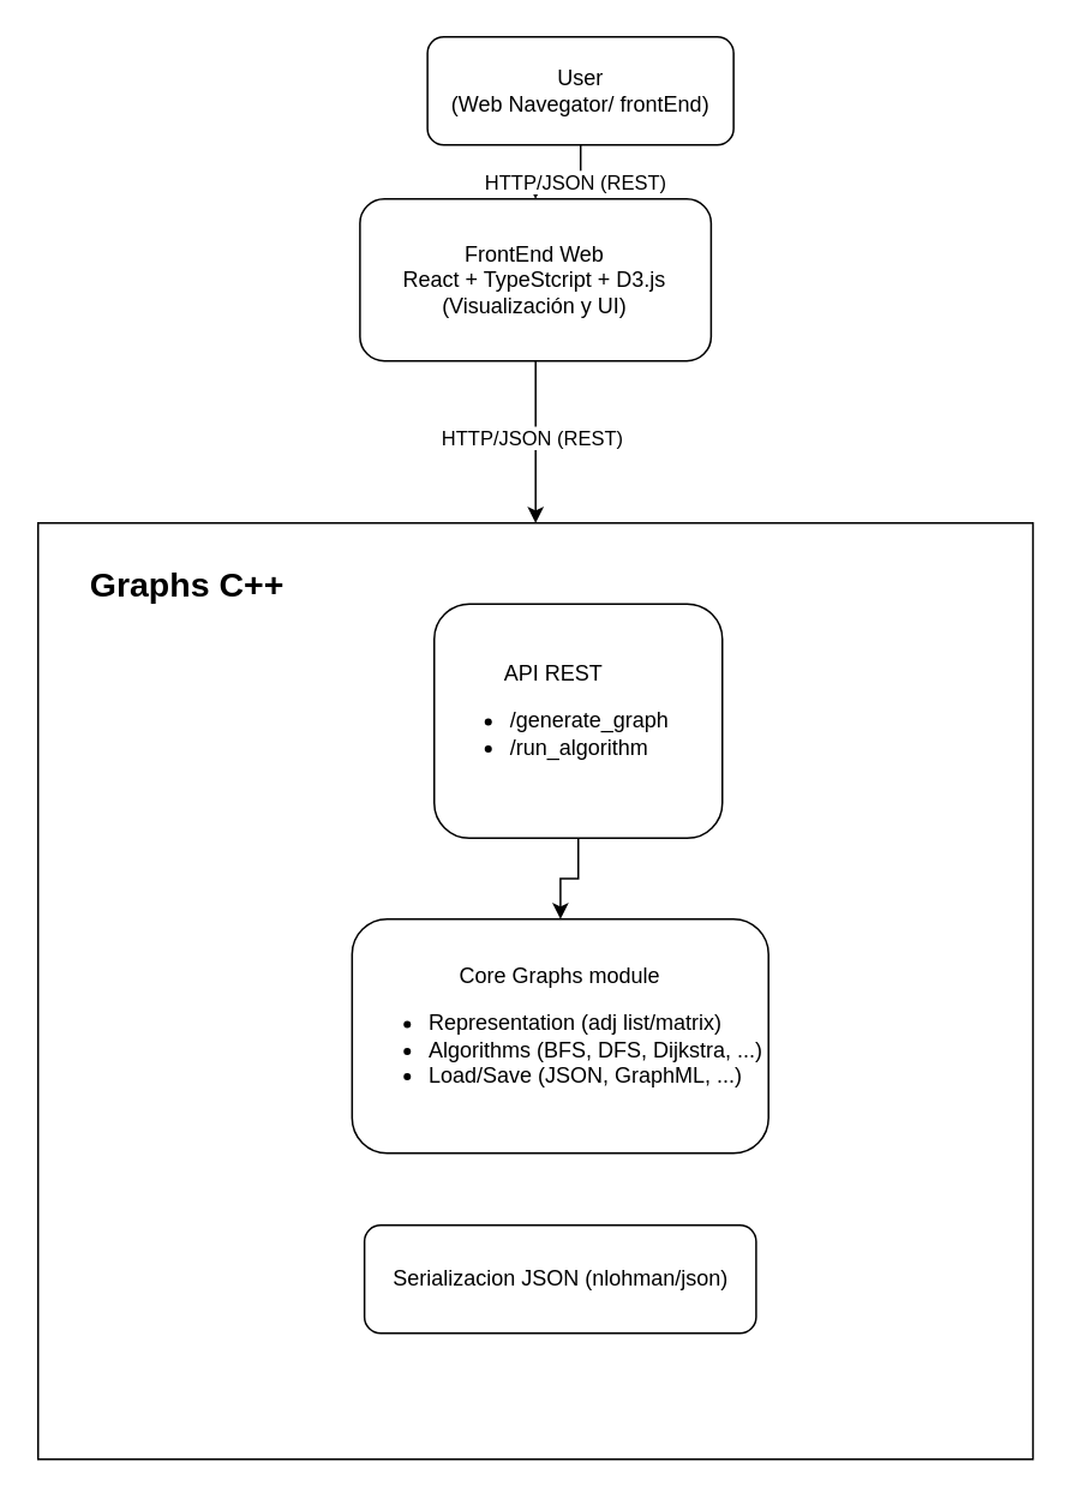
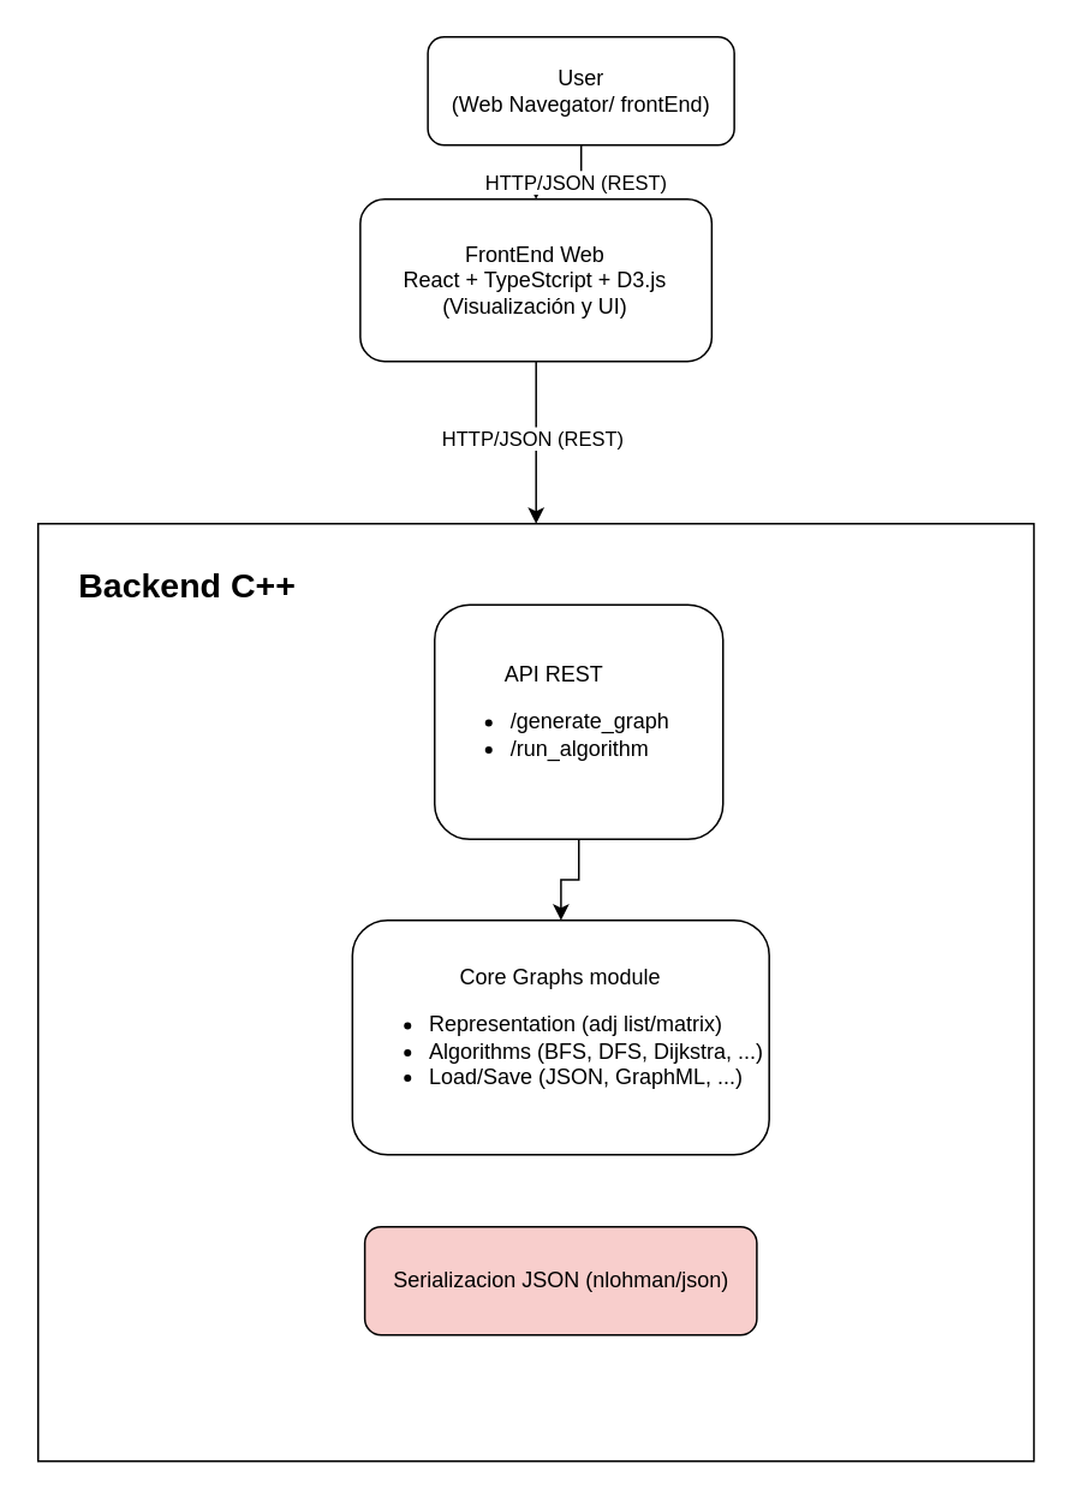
- <mxCell id="14" value="Graphs C++" style="text;html=1;align=center;verticalAlign=middle;resizable=0;points=[];autosize=1;strokeColor=none;fillColor=none;fontSize=19;fontStyle=1" vertex="1" parent="1"><mxGeometry x="33" y="305" width="140" height="40" as="geometry" /></mxCell>
+ <mxCell id="14" value="Backend C++" style="text;html=1;align=center;verticalAlign=middle;resizable=0;points=[];autosize=1;strokeColor=none;fillColor=none;fontSize=19;fontStyle=1" vertex="1" parent="1"><mxGeometry x="33" y="305" width="140" height="40" as="geometry" /></mxCell>
- <mxCell id="13" value="&lt;div style=&quot;&quot;&gt;&lt;span style=&quot;background-color: transparent; color: light-dark(rgb(0, 0, 0), rgb(255, 255, 255));&quot;&gt;Serializacion JSON (nlohman/json)&lt;/span&gt;&lt;/div&gt;" style="rounded=1;whiteSpace=wrap;html=1;align=center;" vertex="1" parent="1"><mxGeometry x="201.76" y="680" width="217.5" height="60" as="geometry" /></mxCell>
+ <mxCell id="13" value="&lt;div style=&quot;&quot;&gt;&lt;span style=&quot;background-color: transparent; color: light-dark(rgb(0, 0, 0), rgb(255, 255, 255));&quot;&gt;Serializacion JSON (nlohman/json)&lt;/span&gt;&lt;/div&gt;" style="rounded=1;whiteSpace=wrap;html=1;align=center;fillColor=#f8cecc;" vertex="1" parent="1"><mxGeometry x="201.76" y="680" width="217.5" height="60" as="geometry" /></mxCell>
